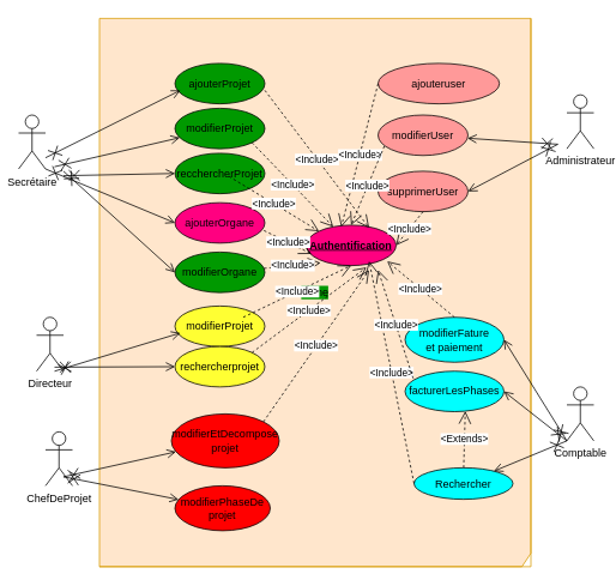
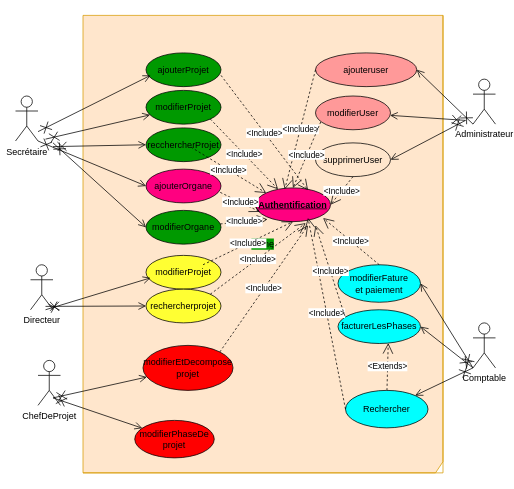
+ <mxCell id="33" value="" style="endArrow=open;startArrow=cross;endFill=0;startFill=0;endSize=8;startSize=10;html=1;rounded=0;entryX=1;entryY=0.5;entryDx=0;entryDy=0;exitX=0;exitY=1;exitDx=0;exitDy=0;exitPerimeter=0;" parent="1" source="7" target="14" edge="1"><mxGeometry width="160" relative="1" as="geometry"><mxPoint x="560" y="172.5" as="sourcePoint" /><mxPoint x="720" y="172.5" as="targetPoint" /></mxGeometry></mxCell>
- <mxCell id="19" value="supprimerUser" style="ellipse;whiteSpace=wrap;html=1;fillColor=#FF9999;" parent="1" vertex="1"><mxGeometry x="420" y="190" width="100" height="45" as="geometry" /></mxCell>
+ <mxCell id="19" value="supprimerUser" style="ellipse;whiteSpace=wrap;html=1;fillColor=#ffe6cc;" parent="1" vertex="1"><mxGeometry x="420" y="190" width="100" height="45" as="geometry" /></mxCell>
- <mxCell id="21" value="Rechercher" style="ellipse;whiteSpace=wrap;html=1;fillColor=#00FFFF;" parent="1" vertex="1"><mxGeometry x="460" y="520" width="110" height="35" as="geometry" /></mxCell>
+ <mxCell id="21" value="Rechercher" style="ellipse;whiteSpace=wrap;html=1;fillColor=#00FFFF;" parent="1" vertex="1"><mxGeometry x="460" y="520" width="110" height="50" as="geometry" /></mxCell>
- <mxCell id="17" value="modifierPhaseDe&lt;br&gt;projet" style="ellipse;whiteSpace=wrap;html=1;fillColor=#FF0000;" parent="1" vertex="1"><mxGeometry x="194" y="540" width="106" height="50" as="geometry" /></mxCell>
+ <mxCell id="17" value="modifierPhaseDe&lt;br&gt;projet" style="ellipse;whiteSpace=wrap;html=1;fillColor=#FF0000;" parent="1" vertex="1"><mxGeometry x="179" y="560" width="106" height="50" as="geometry" /></mxCell>
